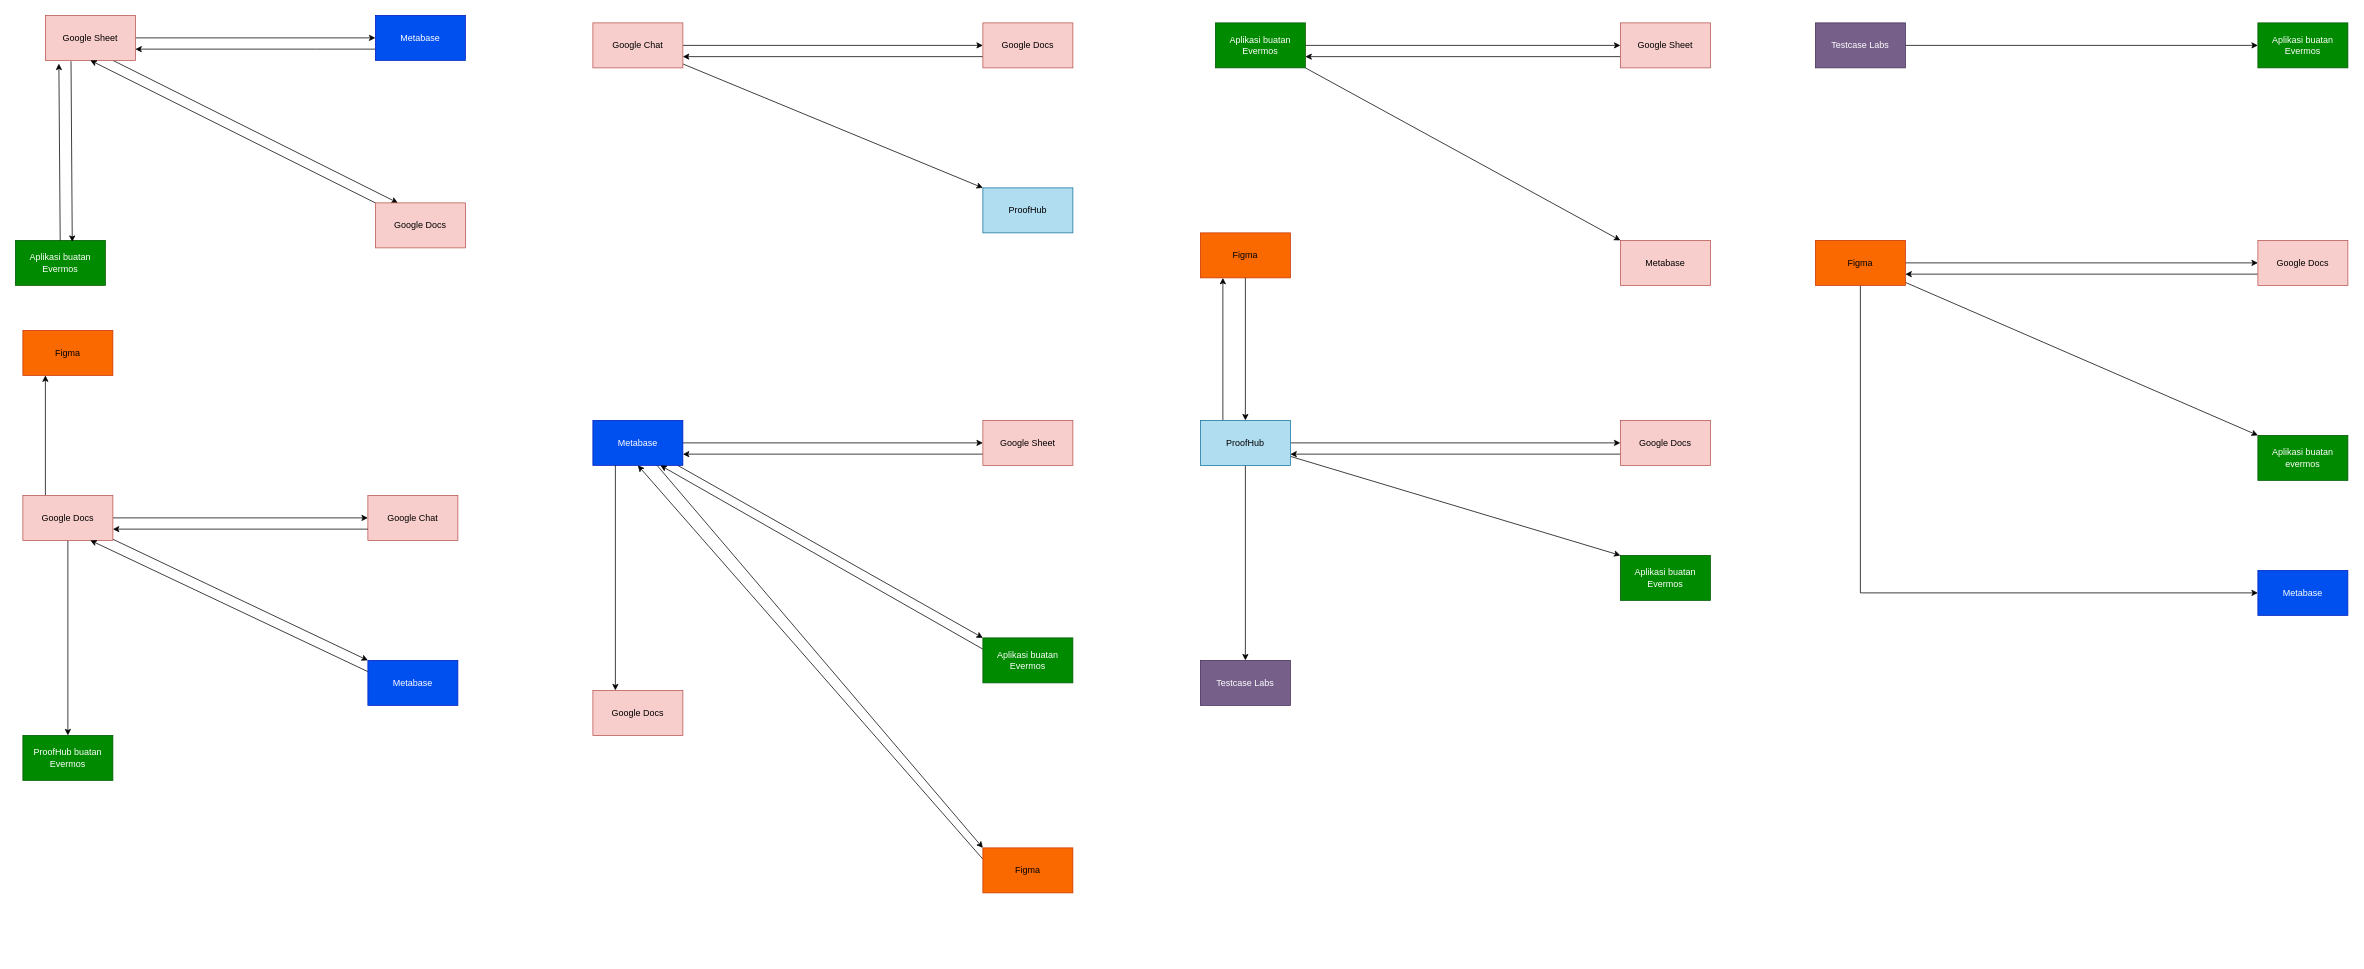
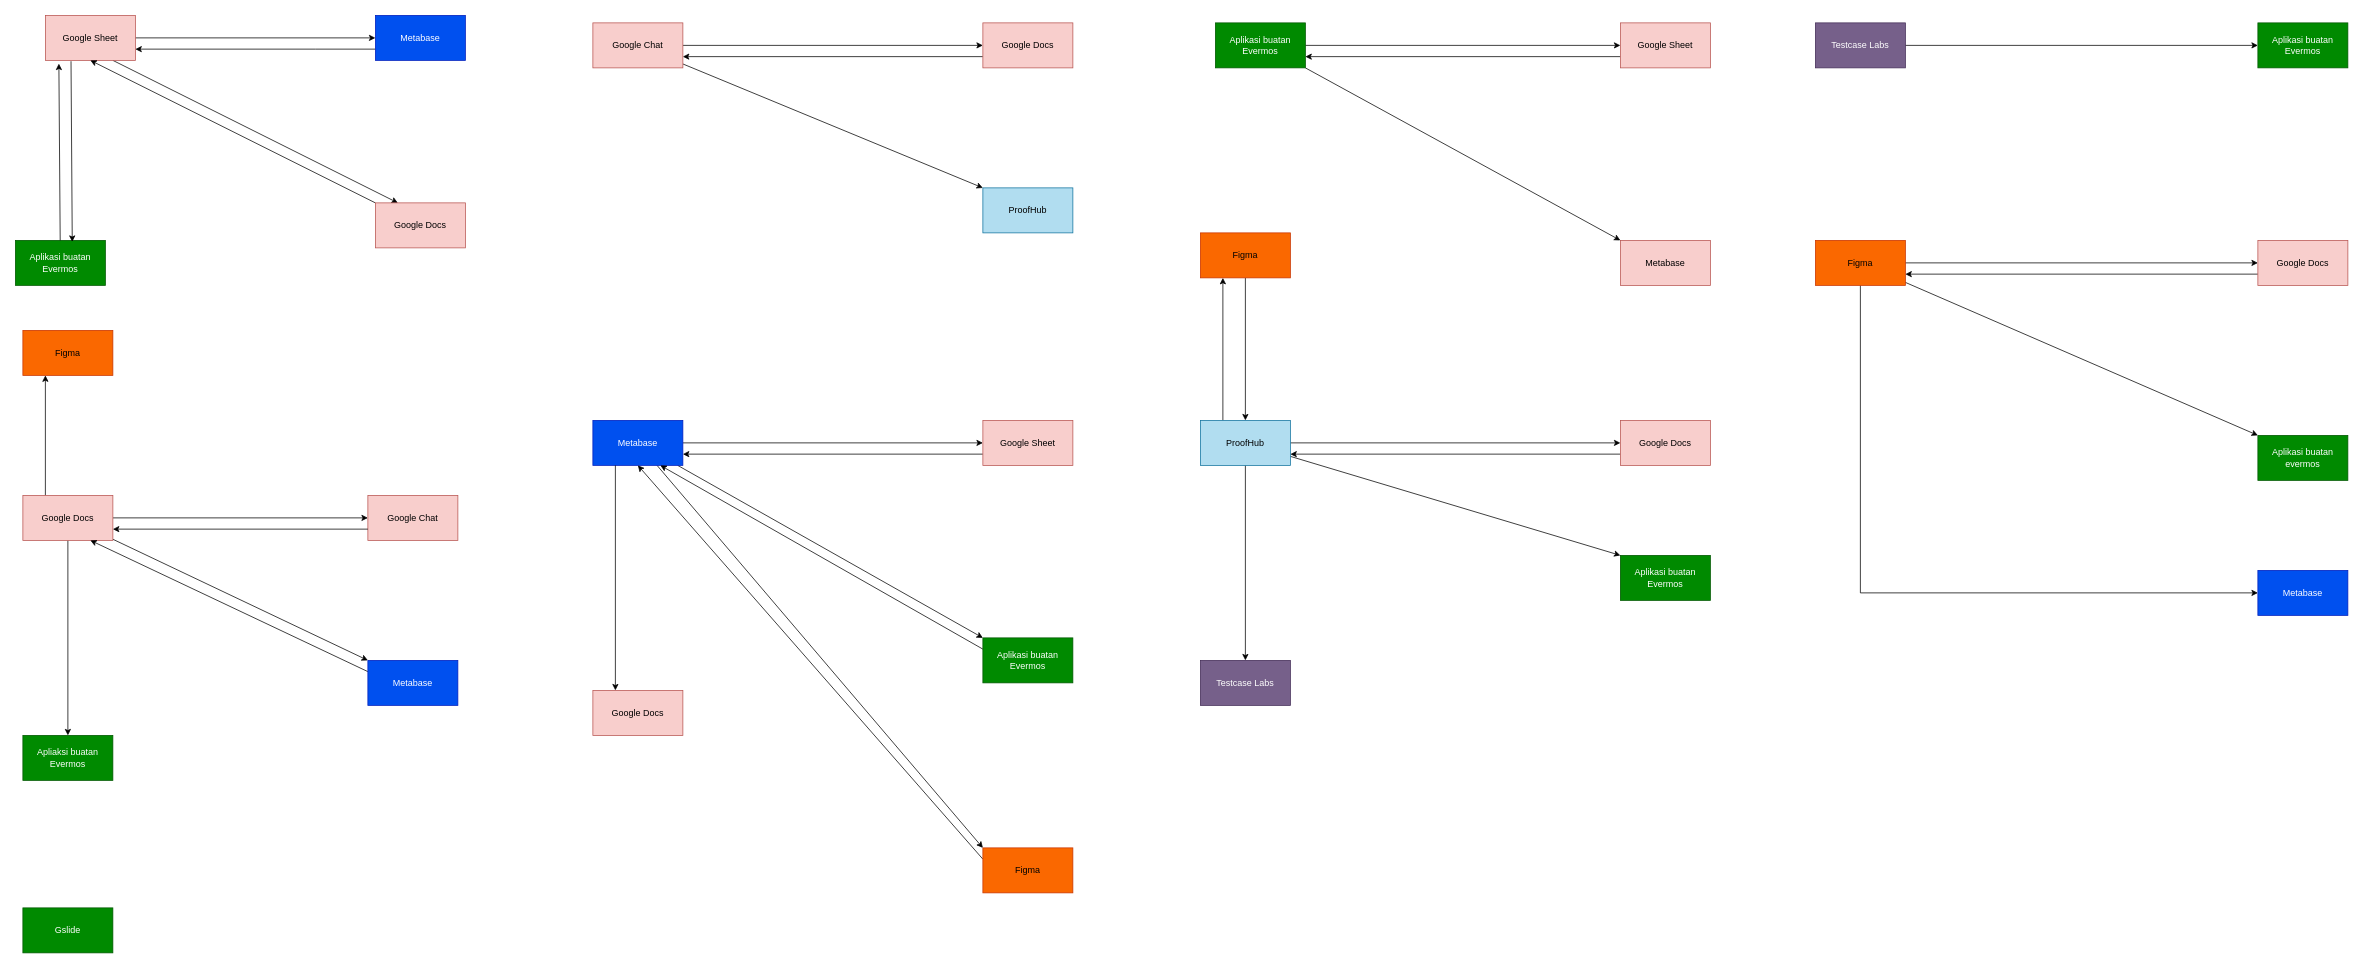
- <mxCell id="21" value="ProofHub buatan Evermos" style="rounded=0;whiteSpace=wrap;html=1;fillColor=#008a00;strokeColor=#005700;fontColor=#ffffff;" vertex="1" parent="1"><mxGeometry x="30" y="980" width="120" height="60" as="geometry" /></mxCell>
+ <mxCell id="21" value="Apliaksi buatan Evermos" style="rounded=0;whiteSpace=wrap;html=1;fillColor=#008a00;strokeColor=#005700;fontColor=#ffffff;" vertex="1" parent="1"><mxGeometry x="30" y="980" width="120" height="60" as="geometry" /></mxCell>
+ <mxCell id="68" value="Gslide" style="rounded=0;whiteSpace=wrap;html=1;fillColor=#008a00;strokeColor=#005700;fontColor=#ffffff;" vertex="1" parent="1"><mxGeometry x="30" y="1210" width="120" height="60" as="geometry" /></mxCell>
